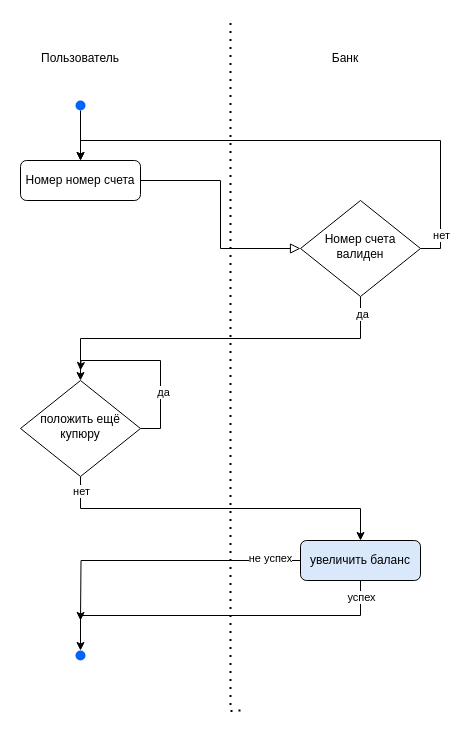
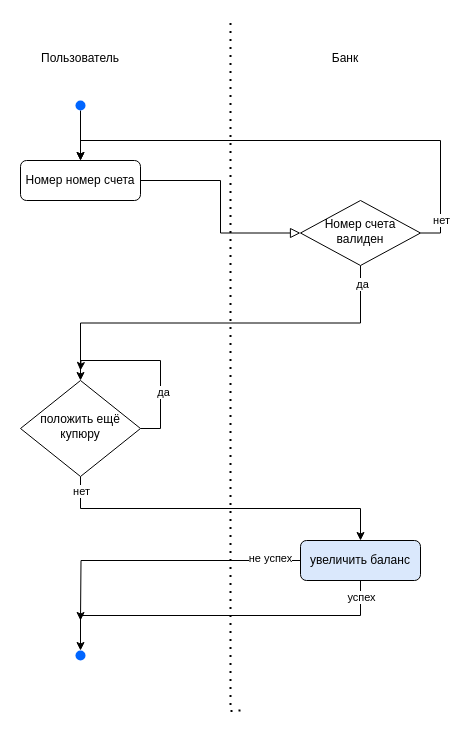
- <mxCell id="8" value="Номер счета&lt;br&gt;валиден" style="rhombus;whiteSpace=wrap;html=1;shadow=0;fontFamily=Helvetica;fontSize=12;align=center;strokeWidth=1;spacing=6;spacingTop=-4;" parent="1" vertex="1"><mxGeometry x="300" y="200" width="120" height="96" as="geometry" /></mxCell>
+ <mxCell id="8" value="Номер счета&lt;br&gt;валиден" style="rhombus;whiteSpace=wrap;html=1;shadow=0;fontFamily=Helvetica;fontSize=12;align=center;strokeWidth=1;spacing=6;spacingTop=-4;" parent="1" vertex="1"><mxGeometry x="300" y="200" width="120" height="65" as="geometry" /></mxCell>
